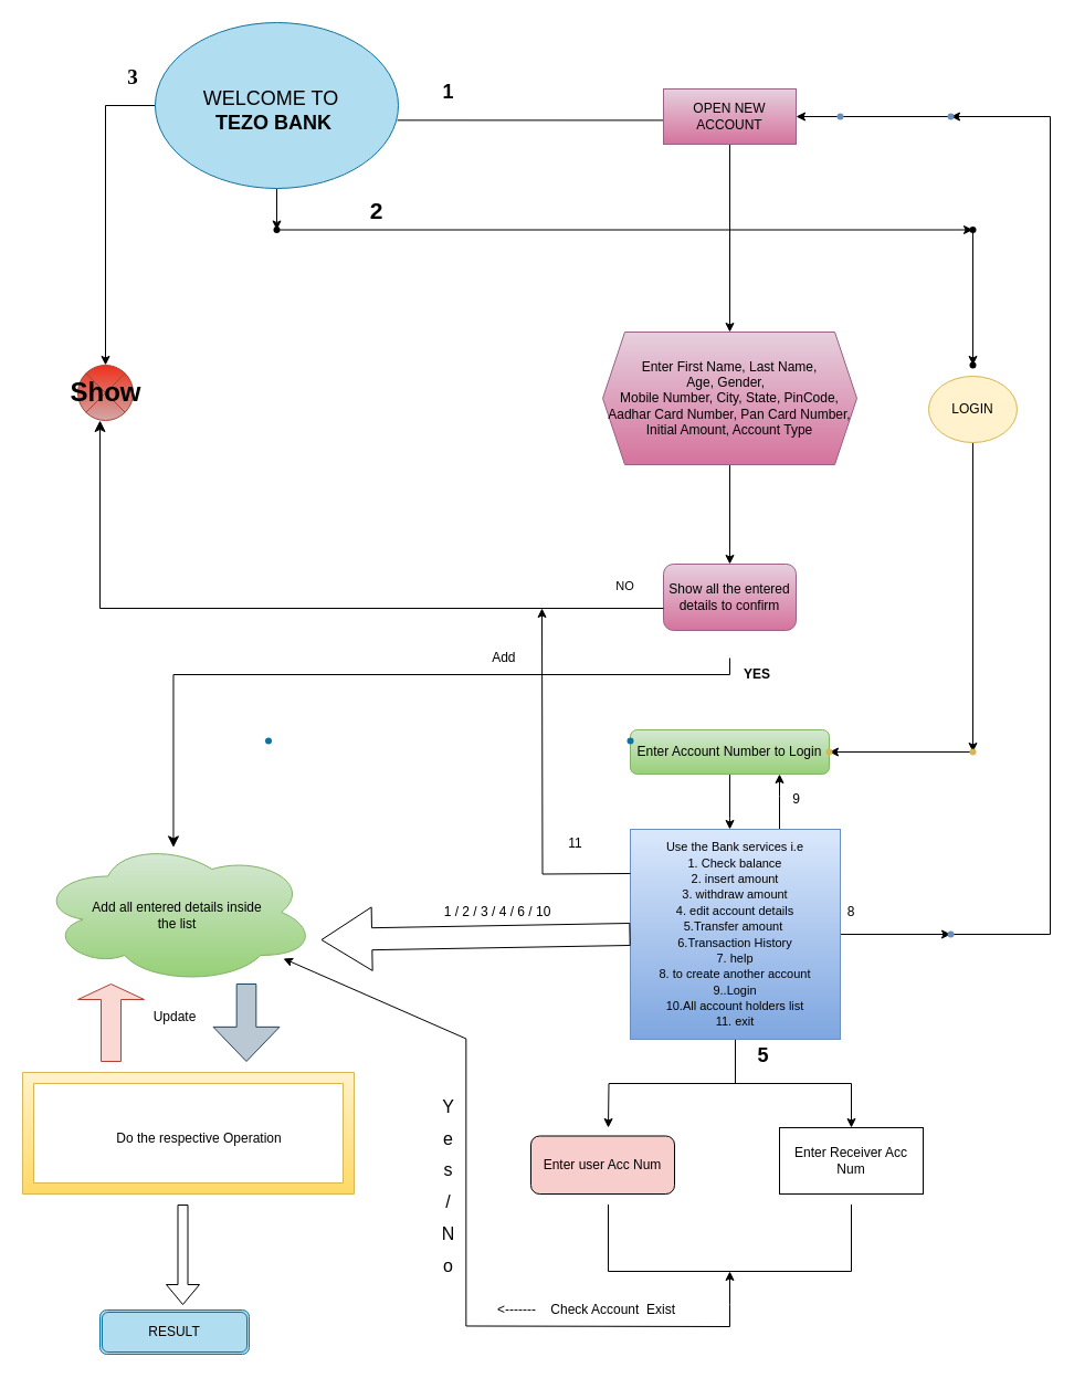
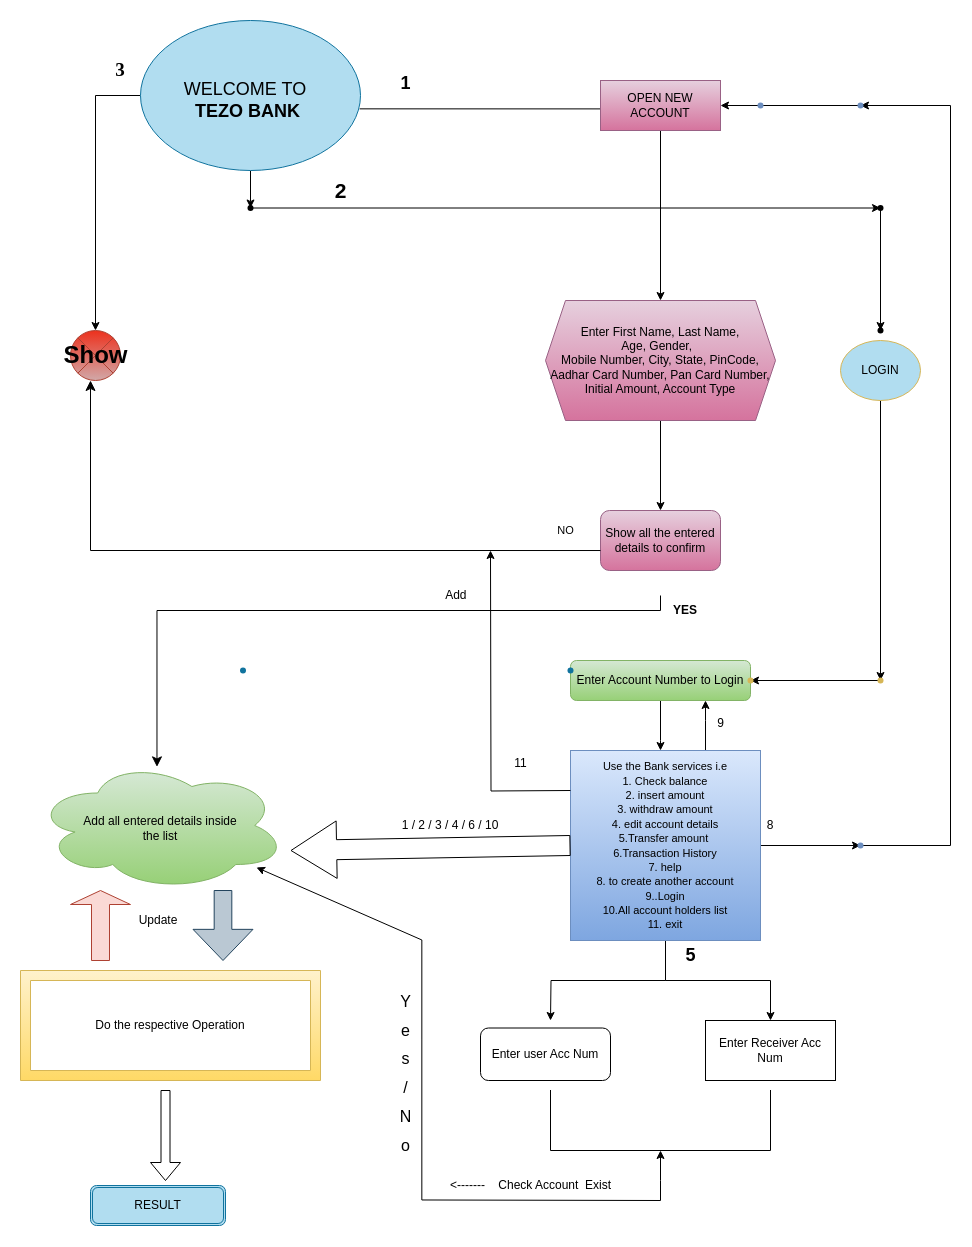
- <mxCell id="50" value="LOGIN" style="ellipse;whiteSpace=wrap;html=1;fillColor=#fff2cc;strokeColor=#d6b656;" vertex="1" parent="1"><mxGeometry x="840" y="340" width="80" height="60" as="geometry" /></mxCell>
+ <mxCell id="50" value="LOGIN" style="ellipse;whiteSpace=wrap;html=1;fillColor=#b1ddf0;strokeColor=#d6b656;" vertex="1" parent="1"><mxGeometry x="840" y="340" width="80" height="60" as="geometry" /></mxCell>
- <mxCell id="28" value="&amp;nbsp;Do the respective Operation&amp;nbsp;" style="text;html=1;strokeColor=none;fillColor=none;align=center;verticalAlign=middle;whiteSpace=wrap;rounded=0;" parent="1" vertex="1"><mxGeometry x="100" y="1015" width="160" height="30" as="geometry" /></mxCell>
+ <mxCell id="28" value="&amp;nbsp;Do the respective Operation&amp;nbsp;" style="text;html=1;strokeColor=none;fillColor=none;align=center;verticalAlign=middle;whiteSpace=wrap;rounded=0;" parent="1" vertex="1"><mxGeometry x="90" y="1010" width="160" height="30" as="geometry" /></mxCell>
- <mxCell id="41" value="Enter user Acc Num" style="rounded=1;whiteSpace=wrap;html=1;fillColor=#f8cecc;" parent="1" vertex="1"><mxGeometry x="480" y="1027.5" width="130" height="52.5" as="geometry" /></mxCell>
+ <mxCell id="41" value="Enter user Acc Num" style="rounded=1;whiteSpace=wrap;html=1;" parent="1" vertex="1"><mxGeometry x="480" y="1027.5" width="130" height="52.5" as="geometry" /></mxCell>
